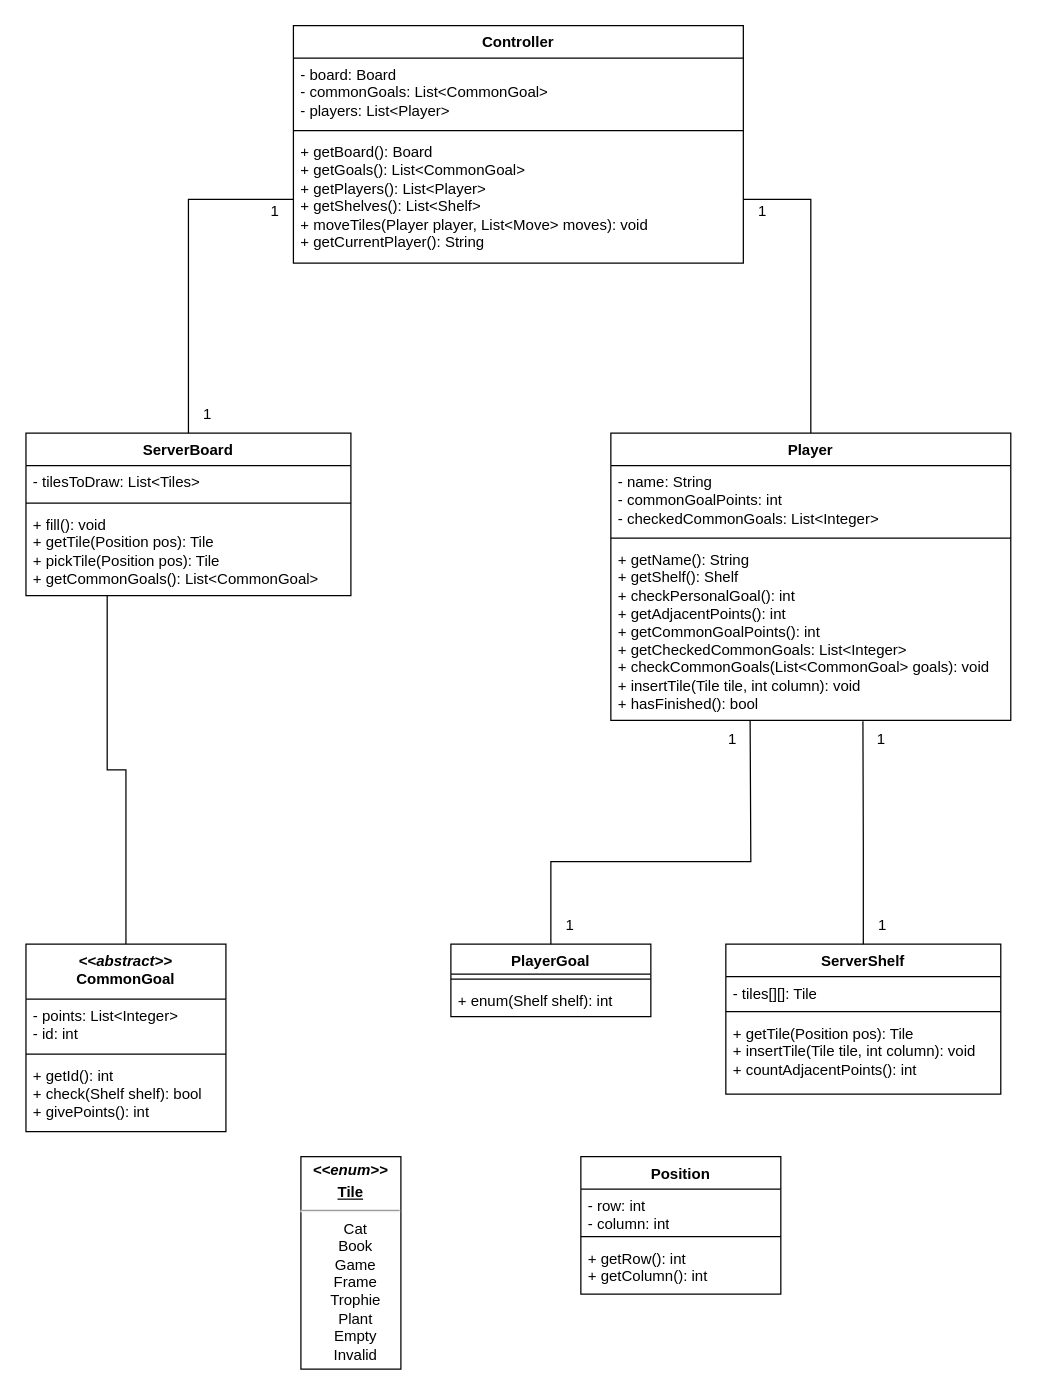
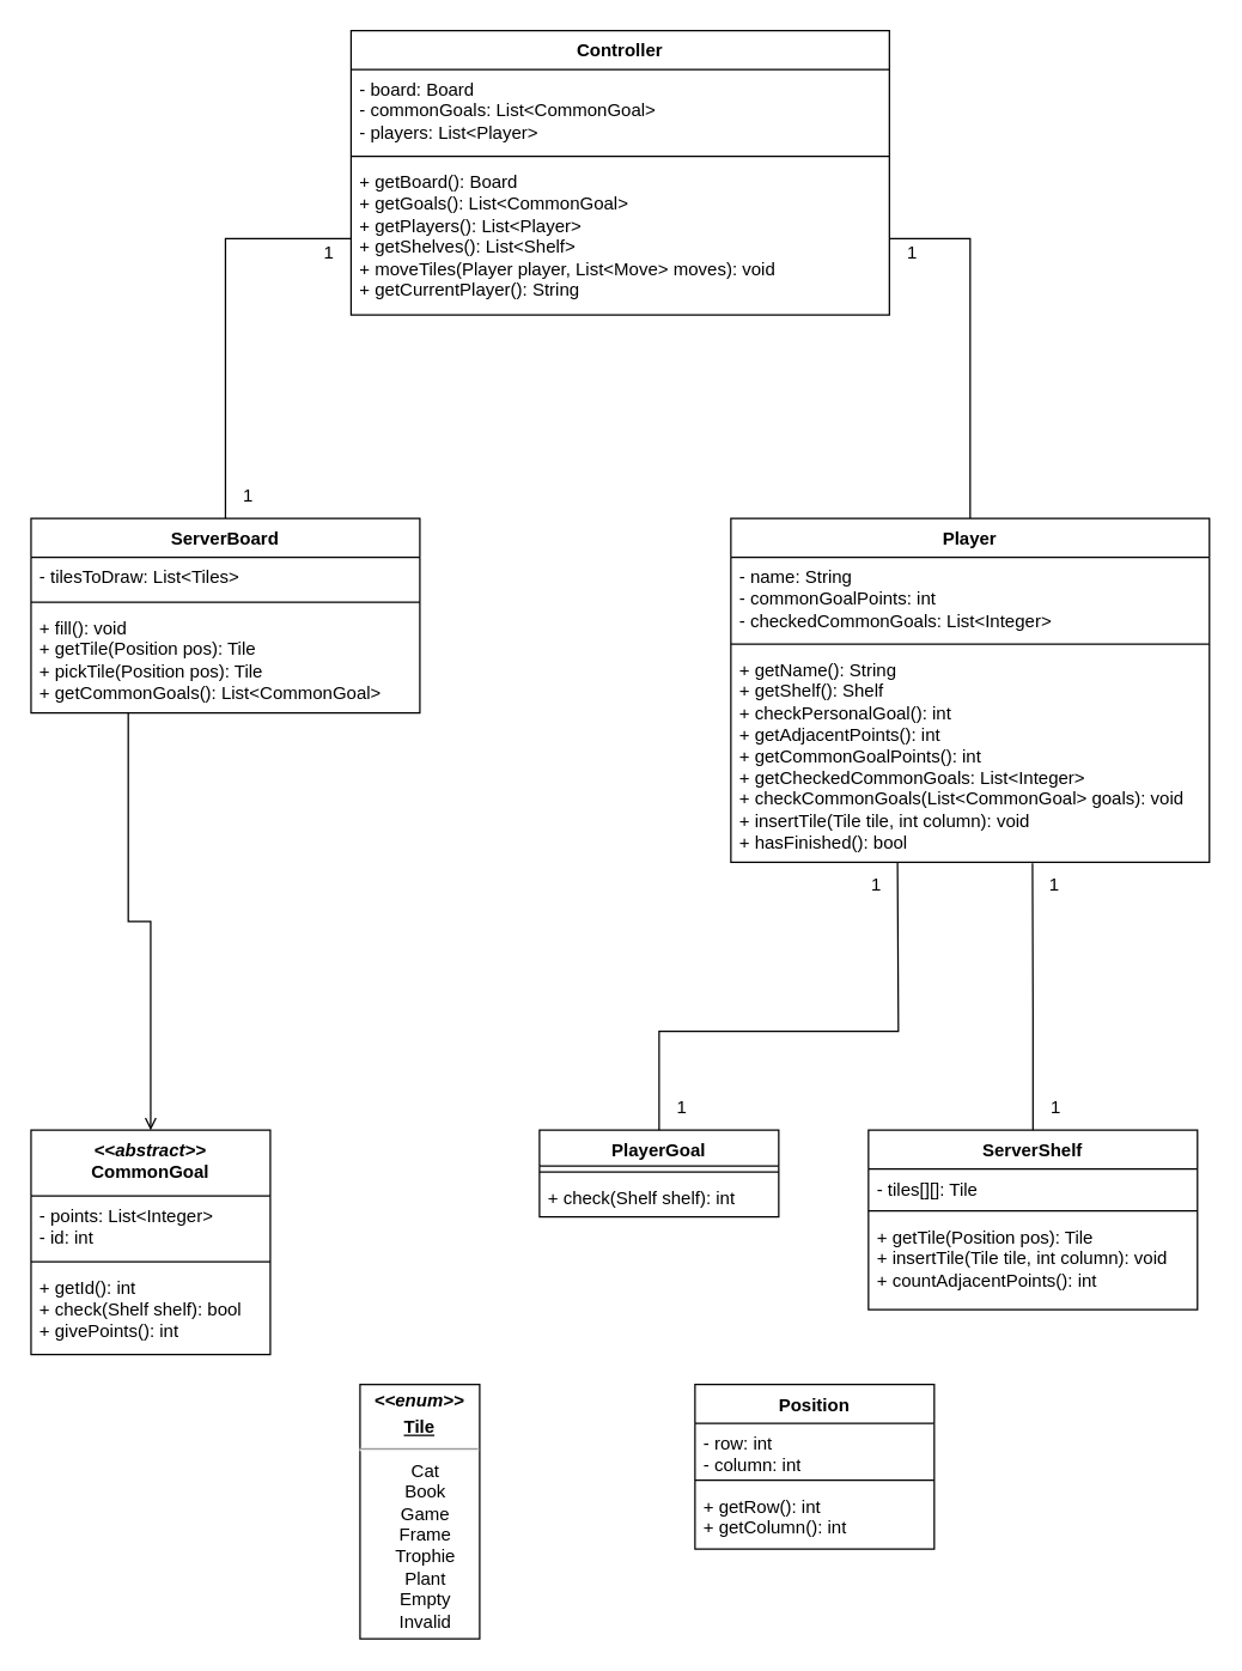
- <mxCell id="6" style="edgeStyle=orthogonalEdgeStyle;rounded=0;orthogonalLoop=1;jettySize=auto;html=1;exitX=0.25;exitY=1;exitDx=0;exitDy=0;entryX=0.5;entryY=0;entryDx=0;entryDy=0;endArrow=none;endFill=0;" parent="1" source="7" target="11" edge="1"><mxGeometry relative="1" as="geometry" /></mxCell>
+ <mxCell id="6" style="edgeStyle=orthogonalEdgeStyle;rounded=0;orthogonalLoop=1;jettySize=auto;html=1;exitX=0.25;exitY=1;exitDx=0;exitDy=0;entryX=0.5;entryY=0;entryDx=0;entryDy=0;endArrow=open;endFill=0;" parent="1" source="7" target="11" edge="1"><mxGeometry relative="1" as="geometry" /></mxCell>
- <mxCell id="21" value="+ enum(Shelf shelf): int" style="text;strokeColor=none;fillColor=none;align=left;verticalAlign=top;spacingLeft=4;spacingRight=4;overflow=hidden;rotatable=0;points=[[0,0.5],[1,0.5]];portConstraint=eastwest;whiteSpace=wrap;html=1;" parent="19" vertex="1"><mxGeometry y="32" width="160" height="26" as="geometry" /></mxCell>
+ <mxCell id="21" value="+ check(Shelf shelf): int" style="text;strokeColor=none;fillColor=none;align=left;verticalAlign=top;spacingLeft=4;spacingRight=4;overflow=hidden;rotatable=0;points=[[0,0.5],[1,0.5]];portConstraint=eastwest;whiteSpace=wrap;html=1;" parent="19" vertex="1"><mxGeometry y="32" width="160" height="26" as="geometry" /></mxCell>
